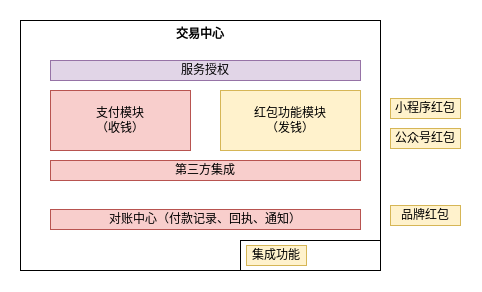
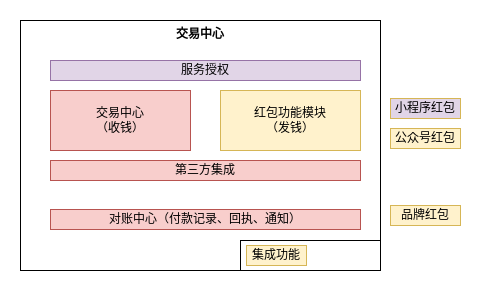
- <mxCell id="10" value="小程序红包" style="rounded=0;whiteSpace=wrap;html=1;fillColor=#fff2cc;strokeColor=#d6b656;" vertex="1" parent="1"><mxGeometry x="390" y="98" width="70" height="20" as="geometry" /></mxCell>
+ <mxCell id="10" value="小程序红包" style="rounded=0;whiteSpace=wrap;html=1;fillColor=#e1d5e7;strokeColor=#d6b656;" vertex="1" parent="1"><mxGeometry x="390" y="98" width="70" height="20" as="geometry" /></mxCell>
- <mxCell id="3" value="支付模块&lt;br&gt;（收钱）" style="rounded=0;whiteSpace=wrap;html=1;fillColor=#f8cecc;strokeColor=#b85450;" vertex="1" parent="1"><mxGeometry x="50" y="90" width="140" height="60" as="geometry" /></mxCell>
+ <mxCell id="3" value="交易中心&lt;br&gt;（收钱）" style="rounded=0;whiteSpace=wrap;html=1;fillColor=#f8cecc;strokeColor=#b85450;" vertex="1" parent="1"><mxGeometry x="50" y="90" width="140" height="60" as="geometry" /></mxCell>
